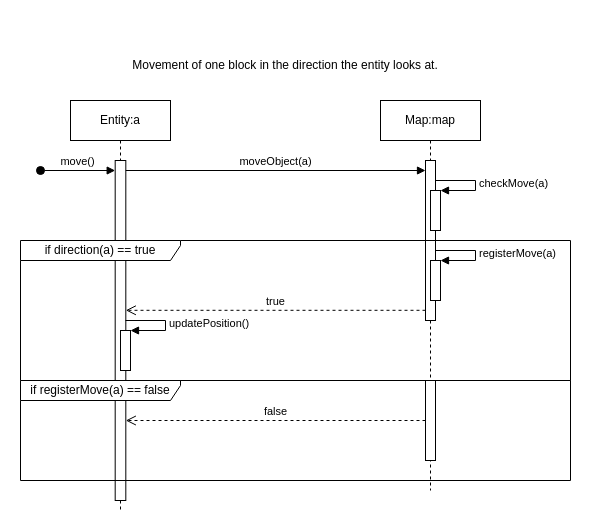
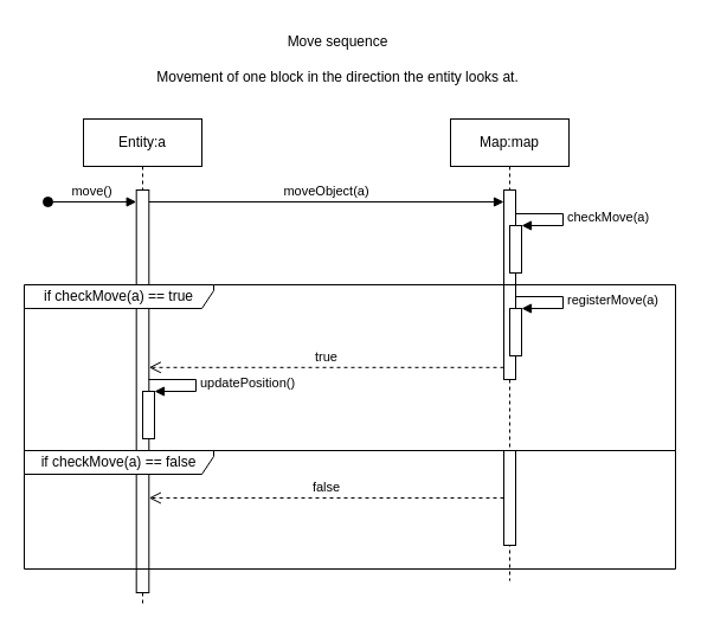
+ <mxCell id="4" value="Move sequence" style="text;html=1;align=center;verticalAlign=middle;whiteSpace=wrap;rounded=0;" vertex="1" parent="1"><mxGeometry x="225" y="20" width="120" height="30" as="geometry" /></mxCell>
- <mxCell id="13" value="if direction(a) == true" style="shape=umlFrame;whiteSpace=wrap;html=1;pointerEvents=0;width=160;height=20;" vertex="1" parent="1"><mxGeometry x="20" y="240" width="550" height="140" as="geometry" /></mxCell>
+ <mxCell id="13" value="if checkMove(a) == true" style="shape=umlFrame;whiteSpace=wrap;html=1;pointerEvents=0;width=160;height=20;" vertex="1" parent="1"><mxGeometry x="20" y="240" width="550" height="140" as="geometry" /></mxCell>
- <mxCell id="17" value="if registerMove(a) == false" style="shape=umlFrame;whiteSpace=wrap;html=1;pointerEvents=0;width=160;height=20;" vertex="1" parent="1"><mxGeometry x="20" y="380" width="550" height="100" as="geometry" /></mxCell>
+ <mxCell id="17" value="if checkMove(a) == false" style="shape=umlFrame;whiteSpace=wrap;html=1;pointerEvents=0;width=160;height=20;" vertex="1" parent="1"><mxGeometry x="20" y="380" width="550" height="100" as="geometry" /></mxCell>
